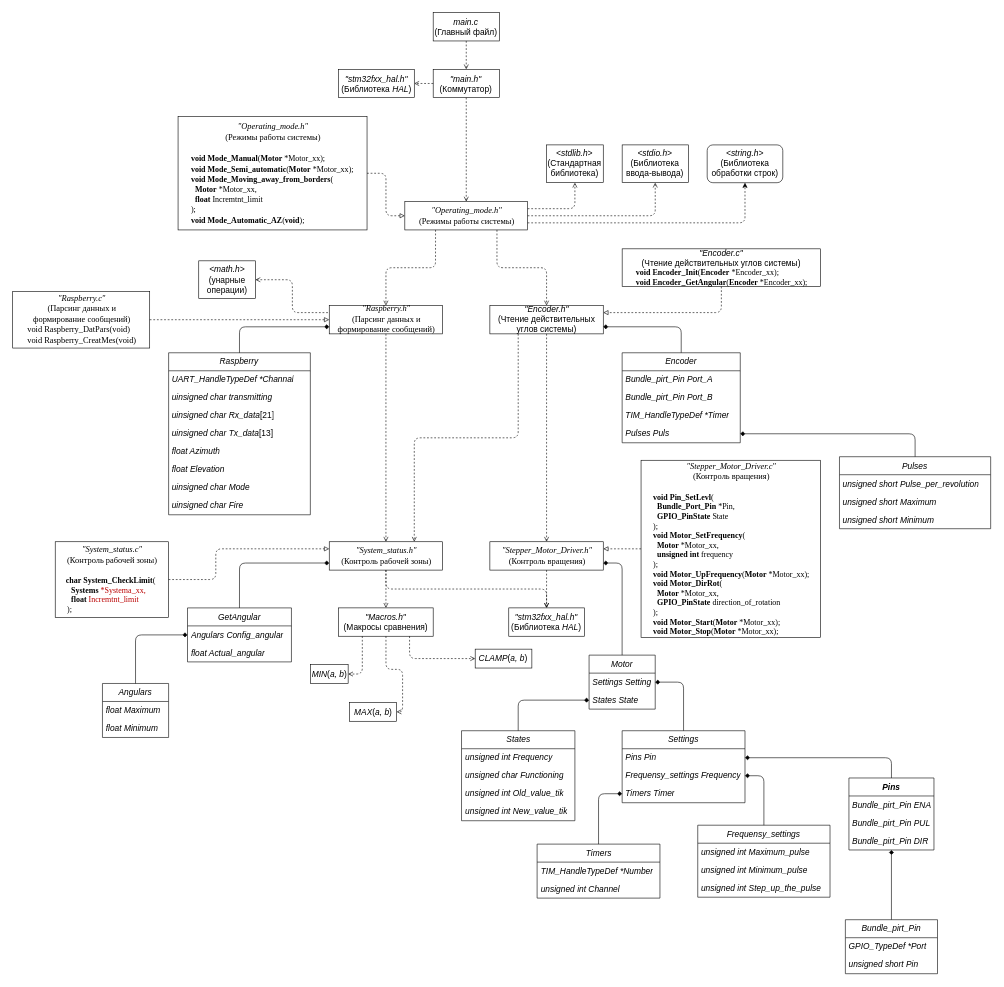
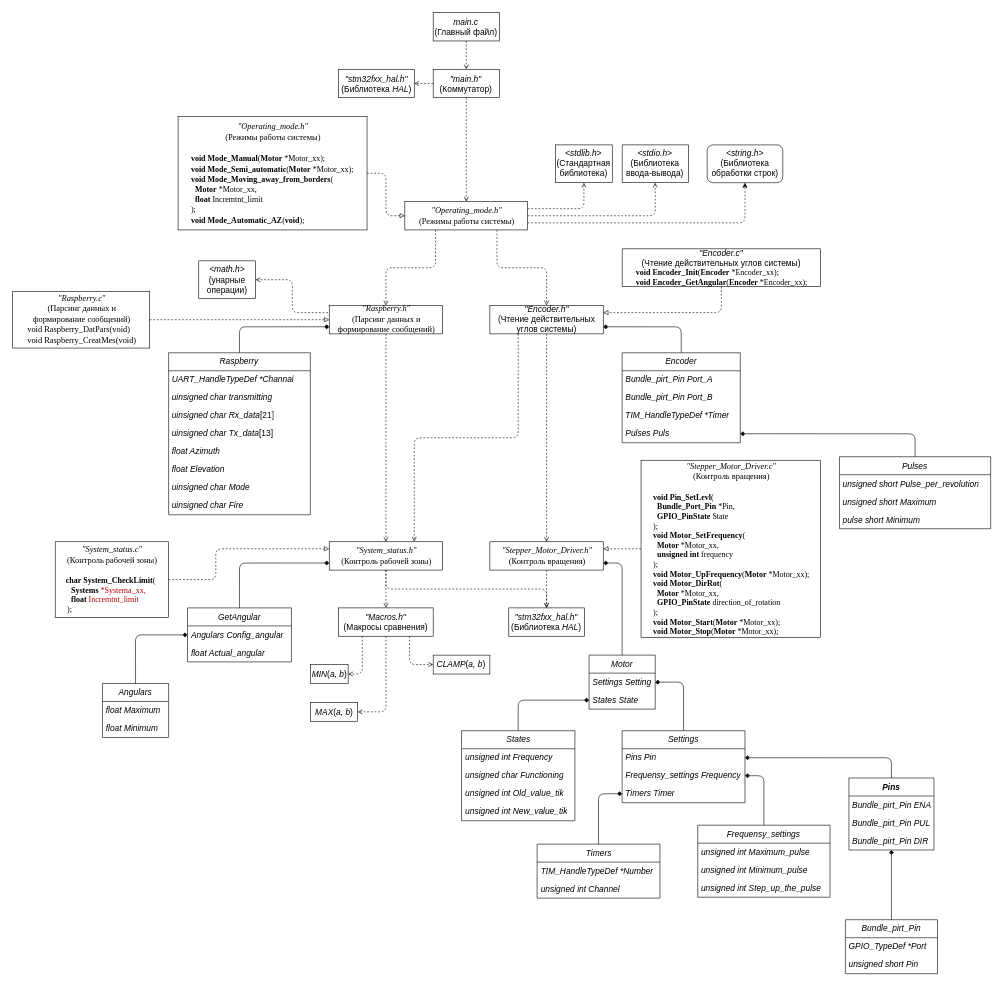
- <mxCell id="26" value="&lt;i&gt;&amp;lt;stdlib.h&amp;gt;&lt;/i&gt;&lt;div&gt;(Стандартная библиотека)&lt;/div&gt;" style="rounded=0;whiteSpace=wrap;html=1;fontSize=14;fillColor=none;" parent="1" vertex="1"><mxGeometry x="910.27" y="241" width="94.49" height="62.99" as="geometry" /></mxCell>
+ <mxCell id="26" value="&lt;i&gt;&amp;lt;stdlib.h&amp;gt;&lt;/i&gt;&lt;div&gt;(Стандартная библиотека)&lt;/div&gt;" style="rounded=0;whiteSpace=wrap;html=1;fontSize=14;fillColor=none;" parent="1" vertex="1"><mxGeometry x="925.27" y="241" width="94.49" height="62.99" as="geometry" /></mxCell>
- <mxCell id="105" value="&lt;span style=&quot;color: rgb(0, 0, 0);&quot;&gt;unsigned short Minimum&lt;/span&gt;" style="text;strokeColor=none;fillColor=none;align=left;verticalAlign=middle;spacingLeft=4;spacingRight=4;overflow=hidden;points=[[0,0.5],[1,0.5]];portConstraint=eastwest;rotatable=0;whiteSpace=wrap;html=1;fontSize=14;fontStyle=2" vertex="1" parent="102"><mxGeometry y="90" width="251.97" height="30" as="geometry" /></mxCell>
+ <mxCell id="105" value="&lt;span style=&quot;color: rgb(0, 0, 0);&quot;&gt;pulse short Minimum&lt;/span&gt;" style="text;strokeColor=none;fillColor=none;align=left;verticalAlign=middle;spacingLeft=4;spacingRight=4;overflow=hidden;points=[[0,0.5],[1,0.5]];portConstraint=eastwest;rotatable=0;whiteSpace=wrap;html=1;fontSize=14;fontStyle=2" vertex="1" parent="102"><mxGeometry y="90" width="251.97" height="30" as="geometry" /></mxCell>
- <mxCell id="45" value="&lt;i&gt;CLAMP&lt;/i&gt;(&lt;i&gt;a, b&lt;/i&gt;)" style="rounded=0;whiteSpace=wrap;html=1;fontSize=14;fillColor=none;" parent="1" vertex="1"><mxGeometry x="791.31" y="1081.4" width="94.48" height="31.49" as="geometry" /></mxCell>
+ <mxCell id="45" value="&lt;i&gt;CLAMP&lt;/i&gt;(&lt;i&gt;a, b&lt;/i&gt;)" style="rounded=0;whiteSpace=wrap;html=1;fontSize=14;fillColor=none;" parent="1" vertex="1"><mxGeometry x="721.31" y="1091.4" width="94.48" height="31.49" as="geometry" /></mxCell>
- <mxCell id="44" value="&lt;i&gt;MAX&lt;/i&gt;(&lt;i&gt;a, b&lt;/i&gt;)" style="rounded=0;whiteSpace=wrap;html=1;fontSize=14;fillColor=none;" parent="1" vertex="1"><mxGeometry x="581.58" y="1170.14" width="78.73" height="31.49" as="geometry" /></mxCell>
+ <mxCell id="44" value="&lt;i&gt;MAX&lt;/i&gt;(&lt;i&gt;a, b&lt;/i&gt;)" style="rounded=0;whiteSpace=wrap;html=1;fontSize=14;fillColor=none;" parent="1" vertex="1"><mxGeometry x="516.58" y="1170.14" width="78.73" height="31.49" as="geometry" /></mxCell>
